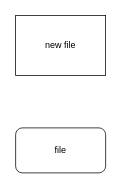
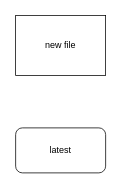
- <mxCell id="3" value="file" style="rounded=1;whiteSpace=wrap;html=1;" vertex="1" parent="1"><mxGeometry x="20" y="170" width="120" height="60" as="geometry" /></mxCell>
+ <mxCell id="3" value="latest" style="rounded=1;whiteSpace=wrap;html=1;" vertex="1" parent="1"><mxGeometry x="20" y="170" width="120" height="60" as="geometry" /></mxCell>
